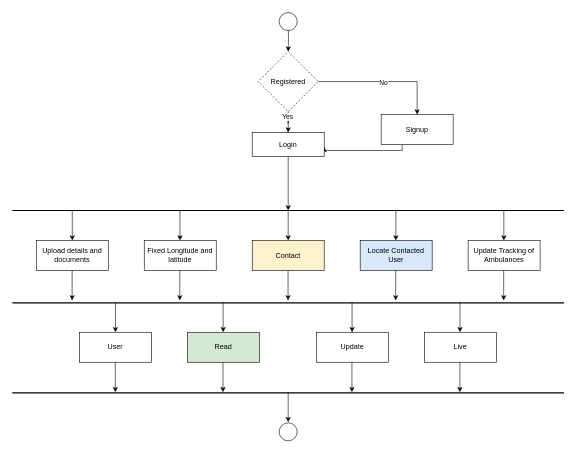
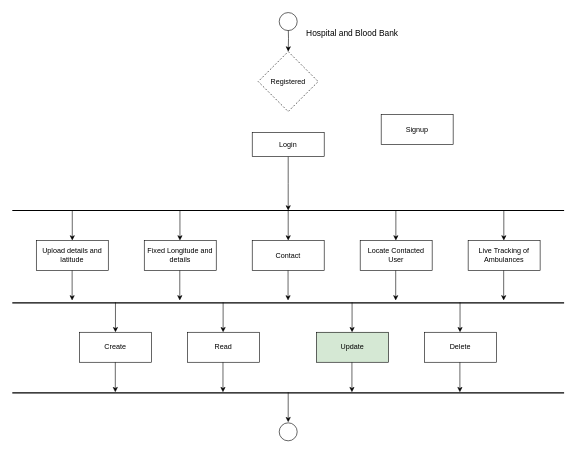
+ <mxCell id="32" value="&lt;font style=&quot;font-size: 14px;&quot;&gt;Hospital and Blood Bank&lt;/font&gt;" style="text;html=1;align=center;verticalAlign=middle;whiteSpace=wrap;rounded=0;" vertex="1" parent="1"><mxGeometry x="504" y="40" width="166" height="30" as="geometry" /></mxCell>
- <mxCell id="3" value="" style="edgeStyle=orthogonalEdgeStyle;rounded=0;orthogonalLoop=1;jettySize=auto;html=1;" parent="1" source="7" target="9" edge="1"><mxGeometry relative="1" as="geometry" /></mxCell>
- <mxCell id="4" value="No" style="edgeLabel;html=1;align=center;verticalAlign=middle;resizable=0;points=[];" parent="3" vertex="1" connectable="0"><mxGeometry x="-0.015" y="-1" relative="1" as="geometry"><mxPoint as="offset" /></mxGeometry></mxCell>
- <mxCell id="5" style="edgeStyle=orthogonalEdgeStyle;rounded=0;orthogonalLoop=1;jettySize=auto;html=1;entryX=0.5;entryY=0;entryDx=0;entryDy=0;" parent="1" source="7" target="11" edge="1"><mxGeometry relative="1" as="geometry" /></mxCell>
- <mxCell id="6" value="Yes" style="edgeLabel;html=1;align=center;verticalAlign=middle;resizable=0;points=[];" parent="5" vertex="1" connectable="0"><mxGeometry x="-0.664" y="-2" relative="1" as="geometry"><mxPoint as="offset" /></mxGeometry></mxCell>
- <mxCell id="8" style="edgeStyle=orthogonalEdgeStyle;rounded=0;orthogonalLoop=1;jettySize=auto;html=1;entryX=1;entryY=0.6;entryDx=0;entryDy=0;entryPerimeter=0;" parent="1" source="9" target="11" edge="1"><mxGeometry relative="1" as="geometry"><mxPoint x="670" y="250" as="targetPoint" /><Array as="points"><mxPoint x="670" y="250" /></Array></mxGeometry></mxCell>
- <mxCell id="14" value="Upload details and documents" style="rounded=0;whiteSpace=wrap;html=1;" parent="1" vertex="1"><mxGeometry x="60" y="400" width="120" height="50" as="geometry" /></mxCell>
+ <mxCell id="14" value="Upload details and latitude" style="rounded=0;whiteSpace=wrap;html=1;" parent="1" vertex="1"><mxGeometry x="60" y="400" width="120" height="50" as="geometry" /></mxCell>
- <mxCell id="12" value="Fixed Longitude and latitude" style="rounded=0;whiteSpace=wrap;html=1;" parent="1" vertex="1"><mxGeometry x="240" y="400" width="120" height="50" as="geometry" /></mxCell>
+ <mxCell id="12" value="Fixed Longitude and details" style="rounded=0;whiteSpace=wrap;html=1;" parent="1" vertex="1"><mxGeometry x="240" y="400" width="120" height="50" as="geometry" /></mxCell>
- <mxCell id="13" value="Contact" style="rounded=0;whiteSpace=wrap;html=1;fillColor=#fff2cc;" parent="1" vertex="1"><mxGeometry x="420" y="400" width="120" height="50" as="geometry" /></mxCell>
+ <mxCell id="13" value="Contact" style="rounded=0;whiteSpace=wrap;html=1;" parent="1" vertex="1"><mxGeometry x="420" y="400" width="120" height="50" as="geometry" /></mxCell>
- <mxCell id="16" value="Locate Contacted User" style="rounded=0;whiteSpace=wrap;html=1;fillColor=#dae8fc;" parent="1" vertex="1"><mxGeometry x="600" y="400" width="120" height="50" as="geometry" /></mxCell>
+ <mxCell id="16" value="Locate Contacted User" style="rounded=0;whiteSpace=wrap;html=1;" parent="1" vertex="1"><mxGeometry x="600" y="400" width="120" height="50" as="geometry" /></mxCell>
- <mxCell id="15" value="Update Tracking of Ambulances" style="rounded=0;whiteSpace=wrap;html=1;" parent="1" vertex="1"><mxGeometry x="780" y="400" width="120" height="50" as="geometry" /></mxCell>
+ <mxCell id="15" value="Live Tracking of Ambulances" style="rounded=0;whiteSpace=wrap;html=1;" parent="1" vertex="1"><mxGeometry x="780" y="400" width="120" height="50" as="geometry" /></mxCell>
- <mxCell id="34" value="User" style="rounded=0;whiteSpace=wrap;html=1;" vertex="1" parent="1"><mxGeometry x="132" y="553" width="120" height="50" as="geometry" /></mxCell>
+ <mxCell id="34" value="Create" style="rounded=0;whiteSpace=wrap;html=1;" vertex="1" parent="1"><mxGeometry x="132" y="553" width="120" height="50" as="geometry" /></mxCell>
- <mxCell id="33" value="Read" style="rounded=0;whiteSpace=wrap;html=1;fillColor=#d5e8d4;" vertex="1" parent="1"><mxGeometry x="312" y="553" width="120" height="50" as="geometry" /></mxCell>
+ <mxCell id="33" value="Read" style="rounded=0;whiteSpace=wrap;html=1;" vertex="1" parent="1"><mxGeometry x="312" y="553" width="120" height="50" as="geometry" /></mxCell>
- <mxCell id="36" value="Update" style="rounded=0;whiteSpace=wrap;html=1;" vertex="1" parent="1"><mxGeometry x="527" y="553" width="120" height="50" as="geometry" /></mxCell>
+ <mxCell id="36" value="Update" style="rounded=0;whiteSpace=wrap;html=1;fillColor=#d5e8d4;" vertex="1" parent="1"><mxGeometry x="527" y="553" width="120" height="50" as="geometry" /></mxCell>
- <mxCell id="35" value="Live" style="rounded=0;whiteSpace=wrap;html=1;" vertex="1" parent="1"><mxGeometry x="707" y="553" width="120" height="50" as="geometry" /></mxCell>
+ <mxCell id="35" value="Delete" style="rounded=0;whiteSpace=wrap;html=1;" vertex="1" parent="1"><mxGeometry x="707" y="553" width="120" height="50" as="geometry" /></mxCell>
